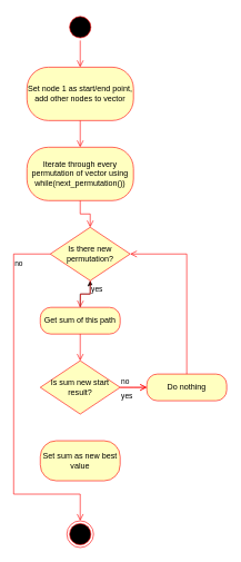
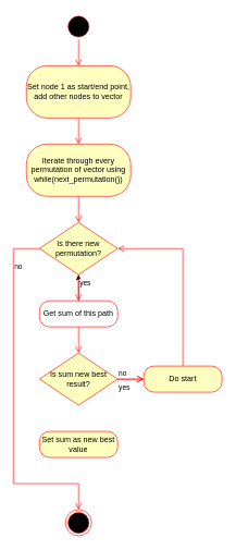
- <mxCell id="17" value="Is there new permutation?" style="rhombus;whiteSpace=wrap;html=1;fillColor=#ffffc0;strokeColor=#ff0000;" vertex="1" parent="1"><mxGeometry x="75" y="340" width="120" height="80" as="geometry" /></mxCell>
+ <mxCell id="17" value="Is there new permutation?" style="rhombus;whiteSpace=wrap;html=1;fillColor=#ffffc0;strokeColor=#ff0000;" vertex="1" parent="1"><mxGeometry x="60" y="340" width="120" height="80" as="geometry" /></mxCell>
- <mxCell id="12" value="Get sum of this path" style="rounded=1;whiteSpace=wrap;html=1;arcSize=40;fontColor=#000000;fillColor=#ffffc0;strokeColor=#ff0000;" vertex="1" parent="1"><mxGeometry x="60" y="460" width="120" height="40" as="geometry" /></mxCell>
+ <mxCell id="12" value="Get sum of this path" style="rounded=1;whiteSpace=wrap;html=1;arcSize=40;fontColor=#000000;fillColor=#ffffff;strokeColor=#ff0000;" vertex="1" parent="1"><mxGeometry x="60" y="460" width="120" height="40" as="geometry" /></mxCell>
- <mxCell id="8" value="Is sum new start result?" style="rhombus;whiteSpace=wrap;html=1;fillColor=#ffffc0;strokeColor=#ff0000;" vertex="1" parent="1"><mxGeometry x="60" y="540" width="120" height="80" as="geometry" /></mxCell>
+ <mxCell id="8" value="Is sum new best result?" style="rhombus;whiteSpace=wrap;html=1;fillColor=#ffffc0;strokeColor=#ff0000;" vertex="1" parent="1"><mxGeometry x="60" y="540" width="120" height="80" as="geometry" /></mxCell>
- <mxCell id="14" value="Do nothing" style="rounded=1;whiteSpace=wrap;html=1;arcSize=40;fontColor=#000000;fillColor=#ffffc0;strokeColor=#ff0000;" vertex="1" parent="1"><mxGeometry x="220" y="560" width="120" height="40" as="geometry" /></mxCell>
+ <mxCell id="14" value="Do start" style="rounded=1;whiteSpace=wrap;html=1;arcSize=40;fontColor=#000000;fillColor=#ffffc0;strokeColor=#ff0000;" vertex="1" parent="1"><mxGeometry x="220" y="560" width="120" height="40" as="geometry" /></mxCell>
- <mxCell id="15" value="Set sum as new best value" style="rounded=1;whiteSpace=wrap;html=1;arcSize=40;fontColor=#000000;fillColor=#ffffc0;strokeColor=#ff0000;" vertex="1" parent="1"><mxGeometry x="60" y="660" width="120" height="60" as="geometry" /></mxCell>
+ <mxCell id="15" value="Set sum as new best value" style="rounded=1;whiteSpace=wrap;html=1;arcSize=40;fontColor=#000000;fillColor=#ffffc0;strokeColor=#ff0000;" vertex="1" parent="1"><mxGeometry x="60" y="660" width="120" height="40" as="geometry" /></mxCell>
